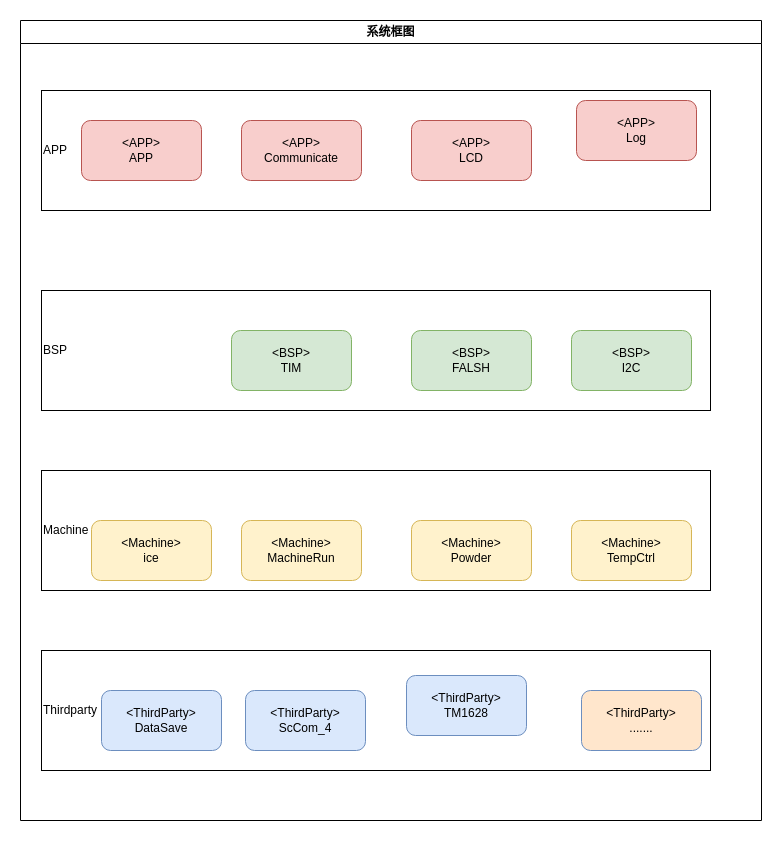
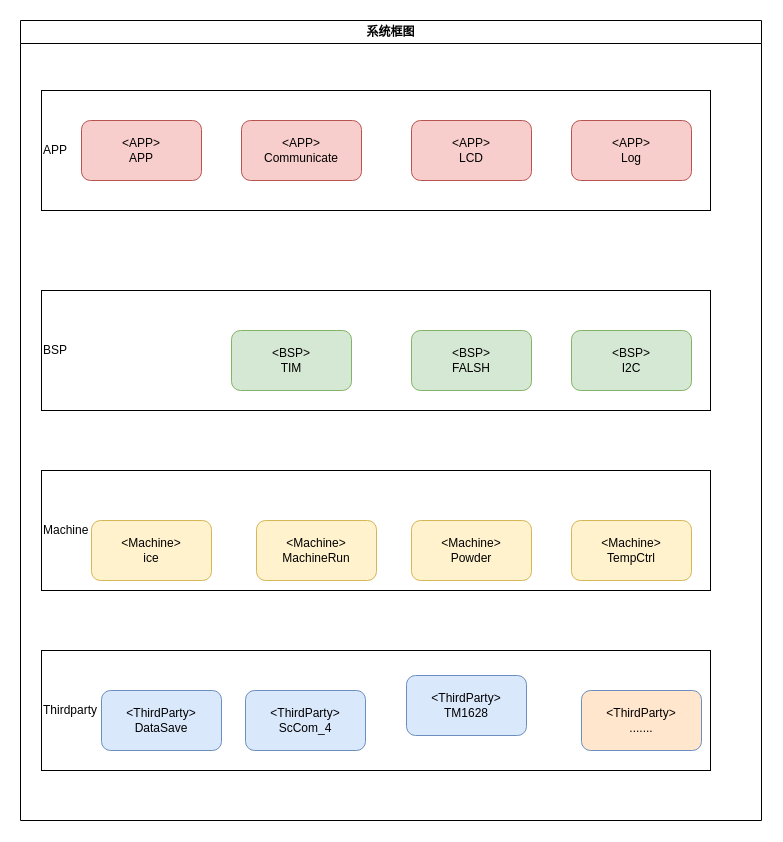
- <mxCell id="10" value="&amp;lt;APP&amp;gt;&lt;br&gt;Log" style="rounded=1;whiteSpace=wrap;html=1;strokeColor=#b85450;fillColor=#f8cecc;" vertex="1" parent="2"><mxGeometry x="556" y="80" width="120" height="60" as="geometry" /></mxCell>
+ <mxCell id="10" value="&amp;lt;APP&amp;gt;&lt;br&gt;Log" style="rounded=1;whiteSpace=wrap;html=1;strokeColor=#b85450;fillColor=#f8cecc;" vertex="1" parent="2"><mxGeometry x="551" y="100" width="120" height="60" as="geometry" /></mxCell>
- <mxCell id="15" value="&amp;lt;Machine&amp;gt;&lt;br&gt;MachineRun" style="rounded=1;whiteSpace=wrap;html=1;strokeColor=#d6b656;fillColor=#fff2cc;" vertex="1" parent="2"><mxGeometry x="221" y="500" width="120" height="60" as="geometry" /></mxCell>
+ <mxCell id="15" value="&amp;lt;Machine&amp;gt;&lt;br&gt;MachineRun" style="rounded=1;whiteSpace=wrap;html=1;strokeColor=#d6b656;fillColor=#fff2cc;" vertex="1" parent="2"><mxGeometry x="236" y="500" width="120" height="60" as="geometry" /></mxCell>
